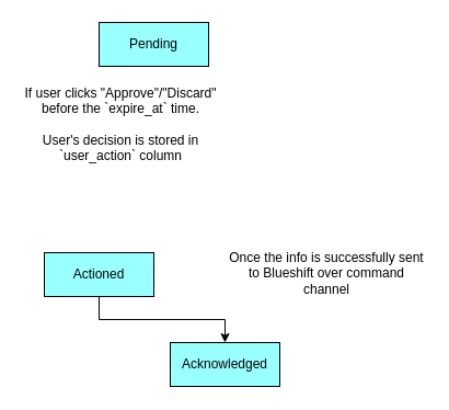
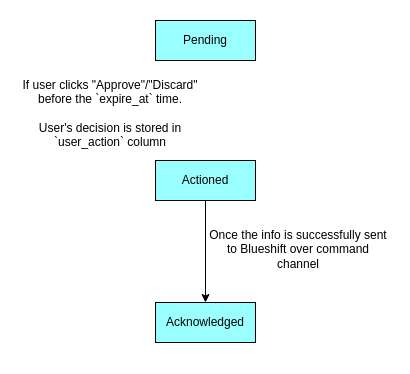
- <mxCell id="2" value="Pending" style="rounded=0;whiteSpace=wrap;html=1;fillColor=#99FFFF;" parent="1" vertex="1"><mxGeometry x="90" y="20" width="100" height="40" as="geometry" /></mxCell>
+ <mxCell id="2" value="Pending" style="rounded=0;whiteSpace=wrap;html=1;fillColor=#99FFFF;" parent="1" vertex="1"><mxGeometry x="155" y="20" width="100" height="40" as="geometry" /></mxCell>
- <mxCell id="4" value="Actioned" style="rounded=0;whiteSpace=wrap;html=1;fillColor=#99FFFF;" parent="1" vertex="1"><mxGeometry x="40" y="230" width="100" height="40" as="geometry" /></mxCell>
+ <mxCell id="4" value="Actioned" style="rounded=0;whiteSpace=wrap;html=1;fillColor=#99FFFF;" parent="1" vertex="1"><mxGeometry x="155" y="160" width="100" height="40" as="geometry" /></mxCell>
- <mxCell id="5" value="Acknowledged" style="rounded=0;whiteSpace=wrap;html=1;fillColor=#99FFFF;" parent="1" vertex="1"><mxGeometry x="155" y="312" width="100" height="40" as="geometry" /></mxCell>
+ <mxCell id="5" value="Acknowledged" style="rounded=0;whiteSpace=wrap;html=1;fillColor=#99FFFF;" parent="1" vertex="1"><mxGeometry x="155" y="302" width="100" height="40" as="geometry" /></mxCell>
